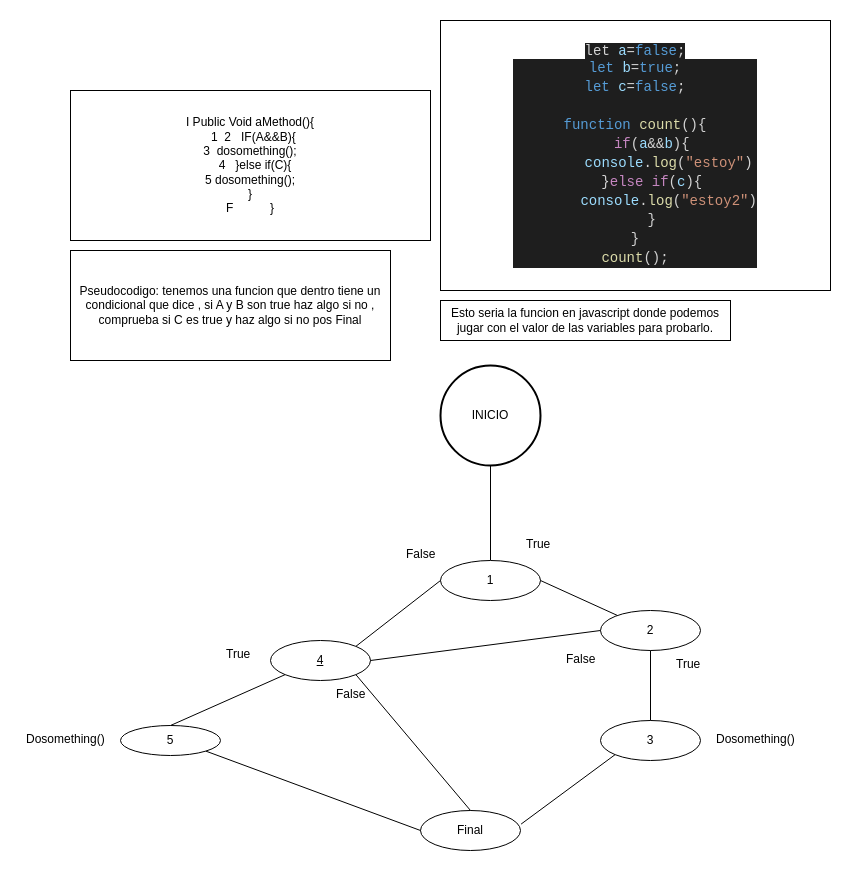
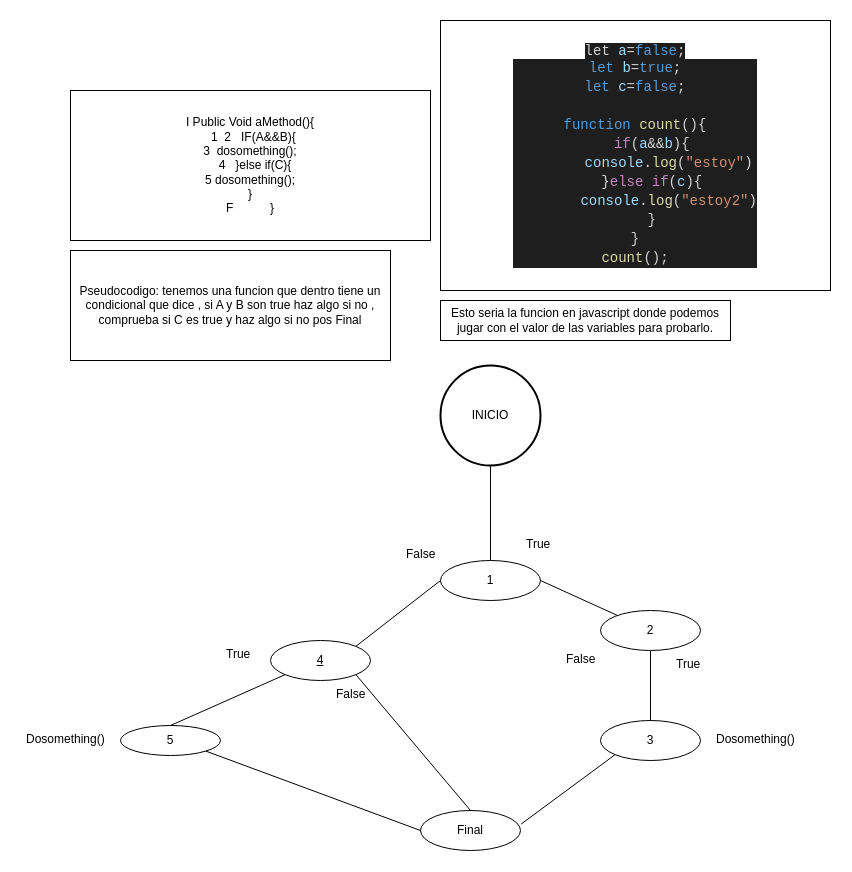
- <mxCell id="24" value="" style="endArrow=none;html=1;rounded=0;entryX=0;entryY=0.5;entryDx=0;entryDy=0;exitX=1;exitY=0.5;exitDx=0;exitDy=0;" parent="1" source="18" target="10" edge="1"><mxGeometry relative="1" as="geometry"><mxPoint x="410" y="530" as="sourcePoint" /><mxPoint x="570" y="530" as="targetPoint" /></mxGeometry></mxCell>
